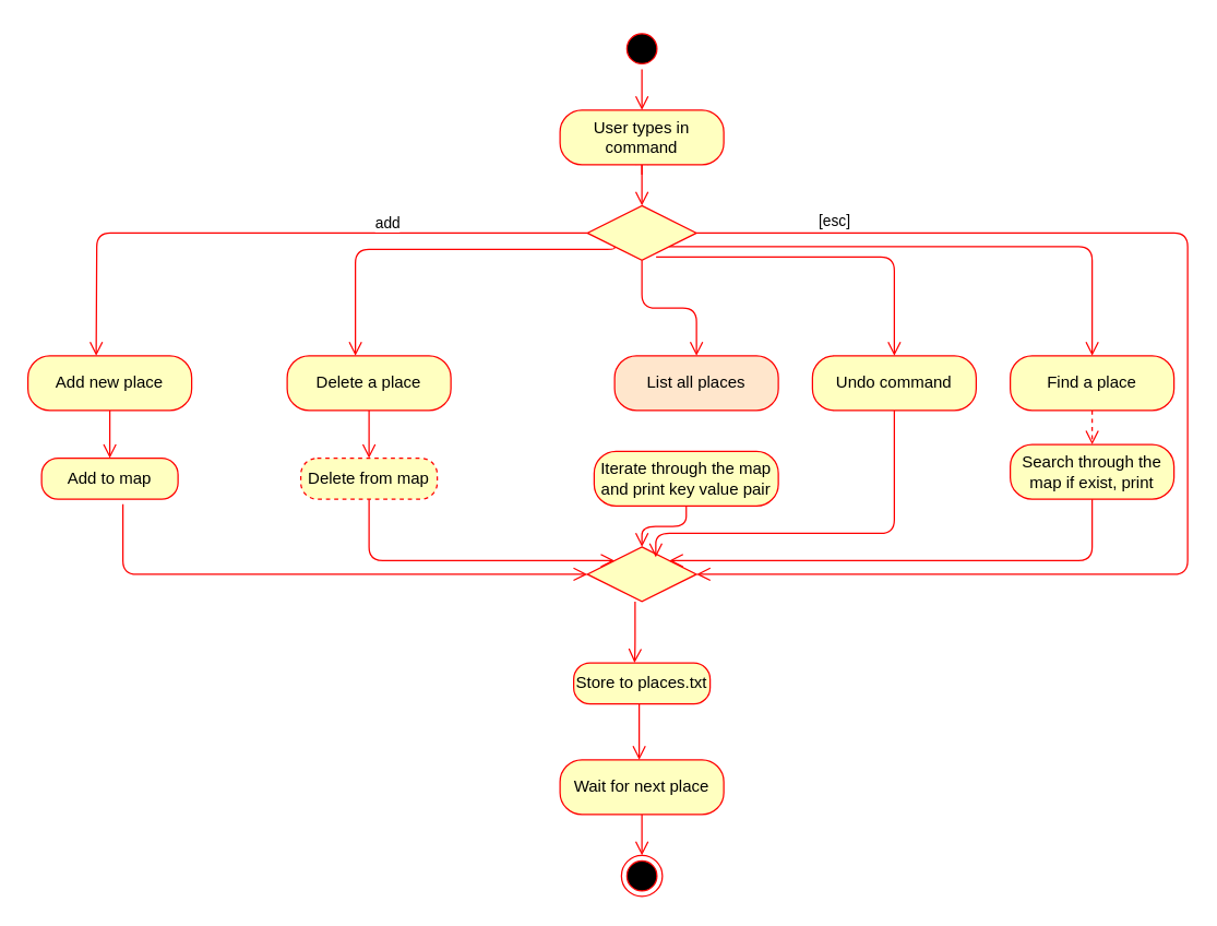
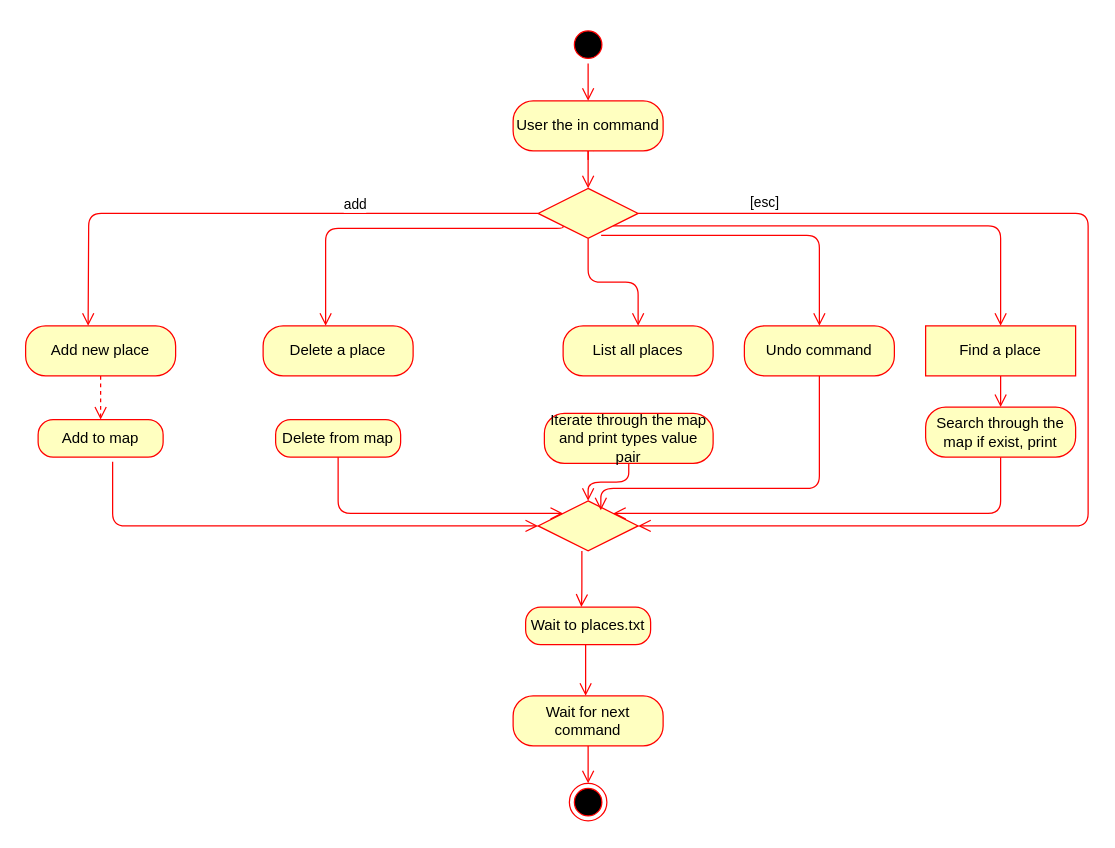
- <mxCell id="6" value="User types in command" style="rounded=1;whiteSpace=wrap;html=1;arcSize=40;fontColor=#000000;fillColor=#ffffc0;strokeColor=#ff0000;" parent="1" vertex="1"><mxGeometry x="410" y="80" width="120" height="40" as="geometry" /></mxCell>
+ <mxCell id="6" value="User the in command" style="rounded=1;whiteSpace=wrap;html=1;arcSize=40;fontColor=#000000;fillColor=#ffffc0;strokeColor=#ff0000;" parent="1" vertex="1"><mxGeometry x="410" y="80" width="120" height="40" as="geometry" /></mxCell>
- <mxCell id="19" value="List all places" style="rounded=1;whiteSpace=wrap;html=1;arcSize=40;fontColor=#000000;fillColor=#ffe6cc;strokeColor=#ff0000;" parent="1" vertex="1"><mxGeometry x="450" y="260" width="120" height="40" as="geometry" /></mxCell>
+ <mxCell id="19" value="List all places" style="rounded=1;whiteSpace=wrap;html=1;arcSize=40;fontColor=#000000;fillColor=#ffffc0;strokeColor=#ff0000;" parent="1" vertex="1"><mxGeometry x="450" y="260" width="120" height="40" as="geometry" /></mxCell>
- <mxCell id="20" value="Find a place" style="rounded=1;whiteSpace=wrap;html=1;arcSize=40;fontColor=#000000;fillColor=#ffffc0;strokeColor=#ff0000;" parent="1" vertex="1"><mxGeometry x="740" y="260" width="120" height="40" as="geometry" /></mxCell>
+ <mxCell id="20" value="Find a place" style="whiteSpace=wrap;html=1;arcSize=40;fontColor=#000000;fillColor=#ffffc0;strokeColor=#ff0000;rounded=0;" parent="1" vertex="1"><mxGeometry x="740" y="260" width="120" height="40" as="geometry" /></mxCell>
- <mxCell id="21" value="" style="edgeStyle=orthogonalEdgeStyle;html=1;verticalAlign=bottom;endArrow=open;endSize=8;strokeColor=#ff0000;entryX=0.5;entryY=0;entryDx=0;entryDy=0;dashed=1;" parent="1" source="20" edge="1" target="31"><mxGeometry relative="1" as="geometry"><mxPoint x="800" y="360" as="targetPoint" /><Array as="points" /></mxGeometry></mxCell>
+ <mxCell id="21" value="" style="edgeStyle=orthogonalEdgeStyle;html=1;verticalAlign=bottom;endArrow=open;endSize=8;strokeColor=#ff0000;entryX=0.5;entryY=0;entryDx=0;entryDy=0;" parent="1" source="20" edge="1" target="31"><mxGeometry relative="1" as="geometry"><mxPoint x="800" y="360" as="targetPoint" /><Array as="points" /></mxGeometry></mxCell>
- <mxCell id="16" value="" style="edgeStyle=orthogonalEdgeStyle;html=1;verticalAlign=bottom;endArrow=open;endSize=8;strokeColor=#ff0000;entryX=0.5;entryY=0;entryDx=0;entryDy=0;" parent="1" source="15" edge="1" target="24"><mxGeometry relative="1" as="geometry"><mxPoint x="80" y="360" as="targetPoint" /></mxGeometry></mxCell>
+ <mxCell id="16" value="" style="edgeStyle=orthogonalEdgeStyle;html=1;verticalAlign=bottom;endArrow=open;endSize=8;strokeColor=#ff0000;entryX=0.5;entryY=0;entryDx=0;entryDy=0;dashed=1;" parent="1" source="15" edge="1" target="24"><mxGeometry relative="1" as="geometry"><mxPoint x="80" y="360" as="targetPoint" /></mxGeometry></mxCell>
- <mxCell id="18" value="" style="edgeStyle=orthogonalEdgeStyle;html=1;verticalAlign=bottom;endArrow=open;endSize=8;strokeColor=#ff0000;entryX=0.5;entryY=0;entryDx=0;entryDy=0;" parent="1" source="17" edge="1" target="26"><mxGeometry relative="1" as="geometry"><mxPoint x="270" y="360" as="targetPoint" /></mxGeometry></mxCell>
- <mxCell id="26" value="Delete from map" style="rounded=1;whiteSpace=wrap;html=1;arcSize=40;fontColor=#000000;fillColor=#ffffc0;strokeColor=#ff0000;dashed=1;" parent="1" vertex="1"><mxGeometry x="220" y="335" width="100" height="30" as="geometry" /></mxCell>
+ <mxCell id="26" value="Delete from map" style="rounded=1;whiteSpace=wrap;html=1;arcSize=40;fontColor=#000000;fillColor=#ffffc0;strokeColor=#ff0000;" parent="1" vertex="1"><mxGeometry x="220" y="335" width="100" height="30" as="geometry" /></mxCell>
- <mxCell id="29" value="Iterate through the map and print key value pair" style="rounded=1;whiteSpace=wrap;html=1;arcSize=40;fontColor=#000000;fillColor=#ffffc0;strokeColor=#ff0000;" parent="1" vertex="1"><mxGeometry x="435" y="330" width="135" height="40" as="geometry" /></mxCell>
+ <mxCell id="29" value="Iterate through the map and print types value pair" style="rounded=1;whiteSpace=wrap;html=1;arcSize=40;fontColor=#000000;fillColor=#ffffc0;strokeColor=#ff0000;" parent="1" vertex="1"><mxGeometry x="435" y="330" width="135" height="40" as="geometry" /></mxCell>
- <mxCell id="27" value="Store to places.txt" style="rounded=1;whiteSpace=wrap;html=1;arcSize=40;fontColor=#000000;fillColor=#ffffc0;strokeColor=#ff0000;" parent="1" vertex="1"><mxGeometry x="420" y="485" width="100" height="30" as="geometry" /></mxCell>
+ <mxCell id="27" value="Wait to places.txt" style="rounded=1;whiteSpace=wrap;html=1;arcSize=40;fontColor=#000000;fillColor=#ffffc0;strokeColor=#ff0000;" parent="1" vertex="1"><mxGeometry x="420" y="485" width="100" height="30" as="geometry" /></mxCell>
- <mxCell id="11" value="Wait for next place" style="rounded=1;whiteSpace=wrap;html=1;arcSize=40;fontColor=#000000;fillColor=#ffffc0;strokeColor=#ff0000;" parent="1" vertex="1"><mxGeometry x="410" y="556" width="120" height="40" as="geometry" /></mxCell>
+ <mxCell id="11" value="Wait for next command" style="rounded=1;whiteSpace=wrap;html=1;arcSize=40;fontColor=#000000;fillColor=#ffffc0;strokeColor=#ff0000;" parent="1" vertex="1"><mxGeometry x="410" y="556" width="120" height="40" as="geometry" /></mxCell>
